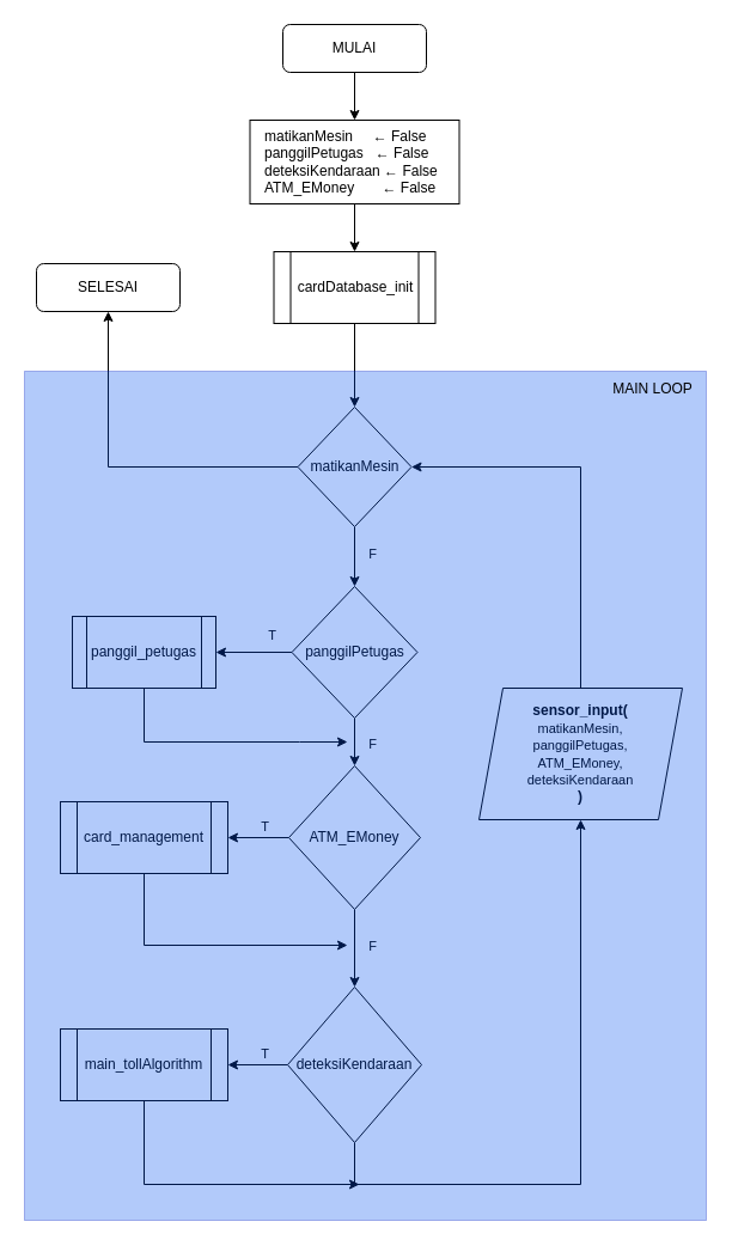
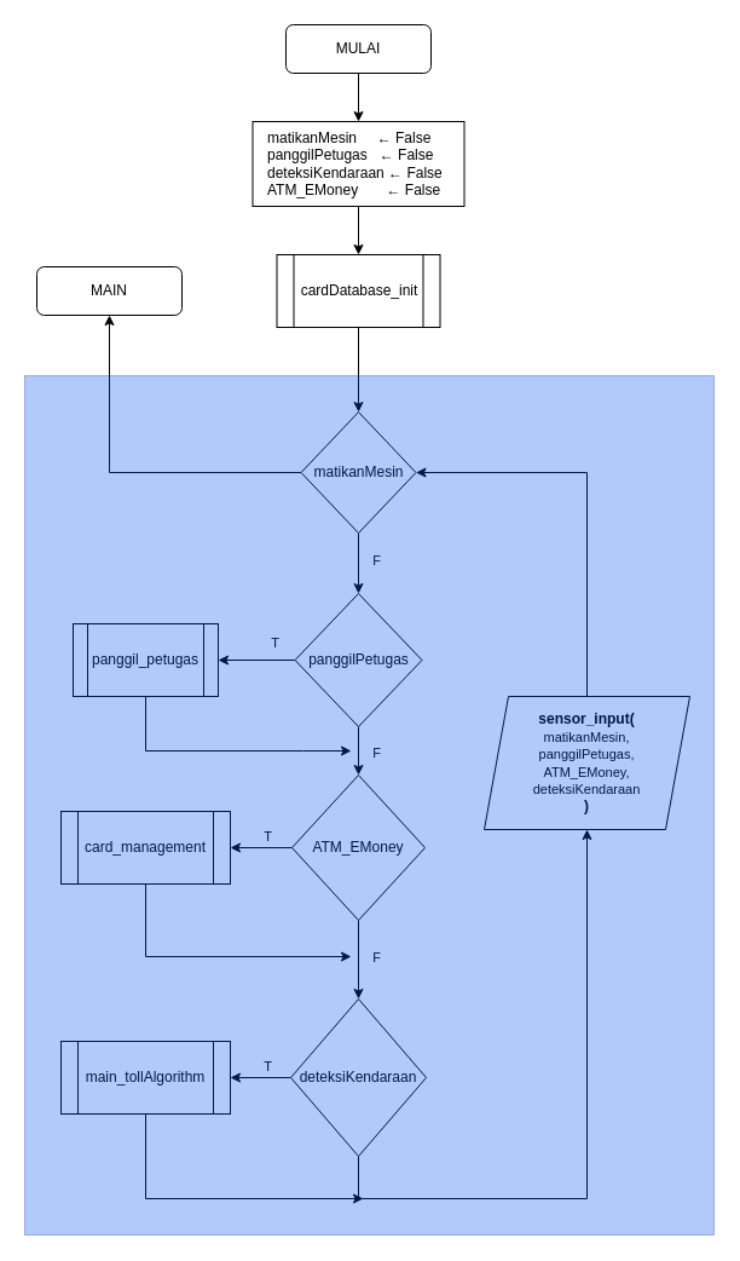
- <mxCell id="12" value="SELESAI" style="rounded=1;whiteSpace=wrap;html=1;" parent="1" vertex="1"><mxGeometry x="30" y="220" width="120" height="40" as="geometry" /></mxCell>
+ <mxCell id="12" value="MAIN" style="rounded=1;whiteSpace=wrap;html=1;" parent="1" vertex="1"><mxGeometry x="30" y="220" width="120" height="40" as="geometry" /></mxCell>
- <mxCell id="36" value="MAIN LOOP" style="text;html=1;align=center;verticalAlign=middle;resizable=0;points=[];autosize=1;strokeColor=none;fillColor=none;" vertex="1" parent="1"><mxGeometry x="500" y="310" width="90" height="30" as="geometry" /></mxCell>
